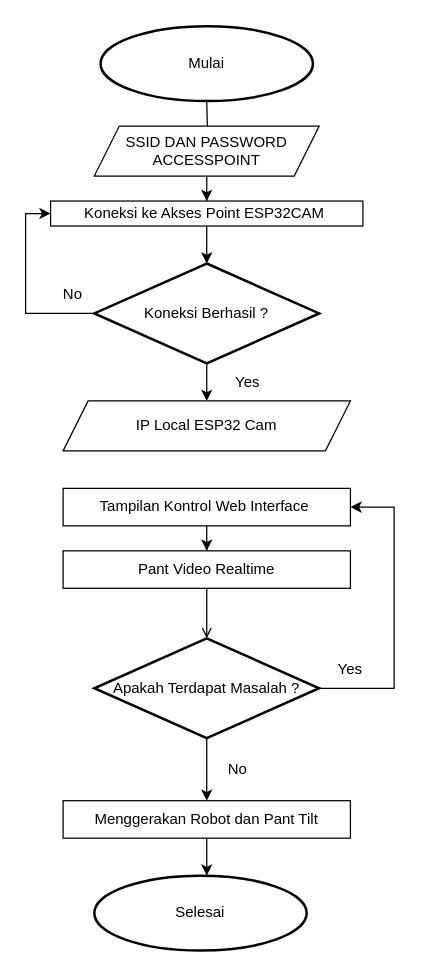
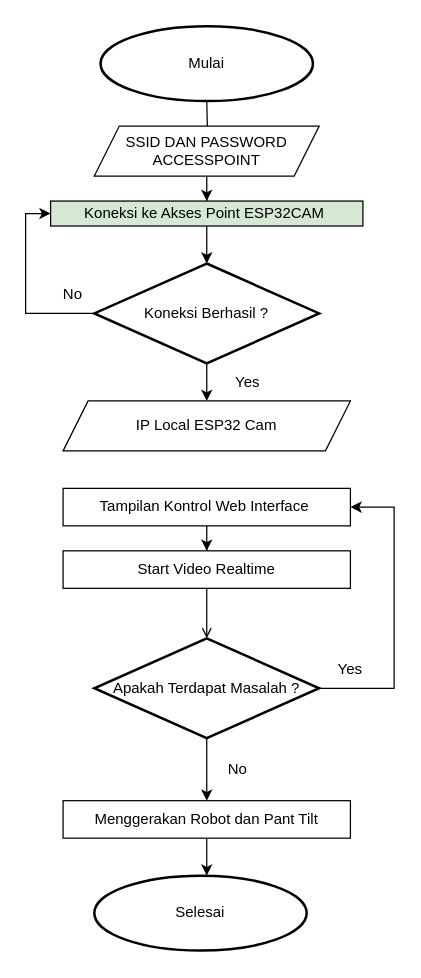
- <mxCell id="9" value="Koneksi ke Akses Point ESP32CAM&amp;nbsp;" style="rounded=0;whiteSpace=wrap;html=1;" parent="1" vertex="1"><mxGeometry x="40" y="160" width="250" height="20" as="geometry" /></mxCell>
+ <mxCell id="9" value="Koneksi ke Akses Point ESP32CAM&amp;nbsp;" style="rounded=0;whiteSpace=wrap;html=1;fillColor=#d5e8d4;" parent="1" vertex="1"><mxGeometry x="40" y="160" width="250" height="20" as="geometry" /></mxCell>
- <mxCell id="16" value="Pant Video Realtime" style="whiteSpace=wrap;html=1;" parent="1" vertex="1"><mxGeometry x="50" y="440" width="230" height="30" as="geometry" /></mxCell>
+ <mxCell id="16" value="Start Video Realtime" style="whiteSpace=wrap;html=1;" parent="1" vertex="1"><mxGeometry x="50" y="440" width="230" height="30" as="geometry" /></mxCell>
